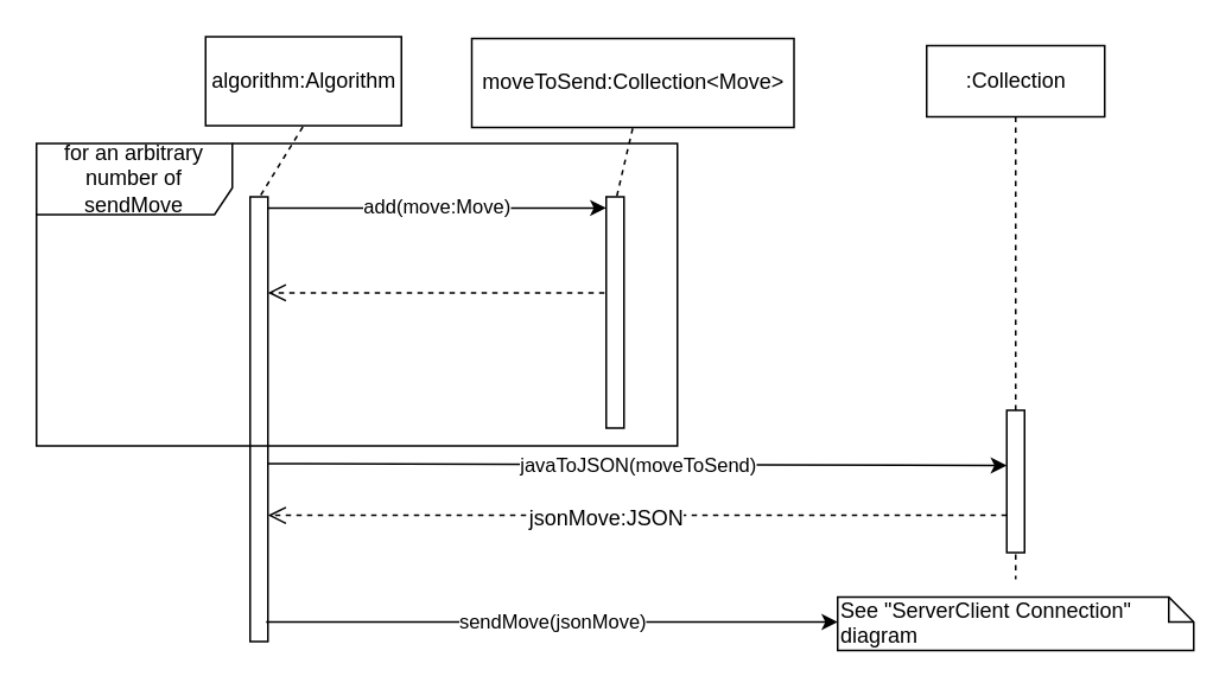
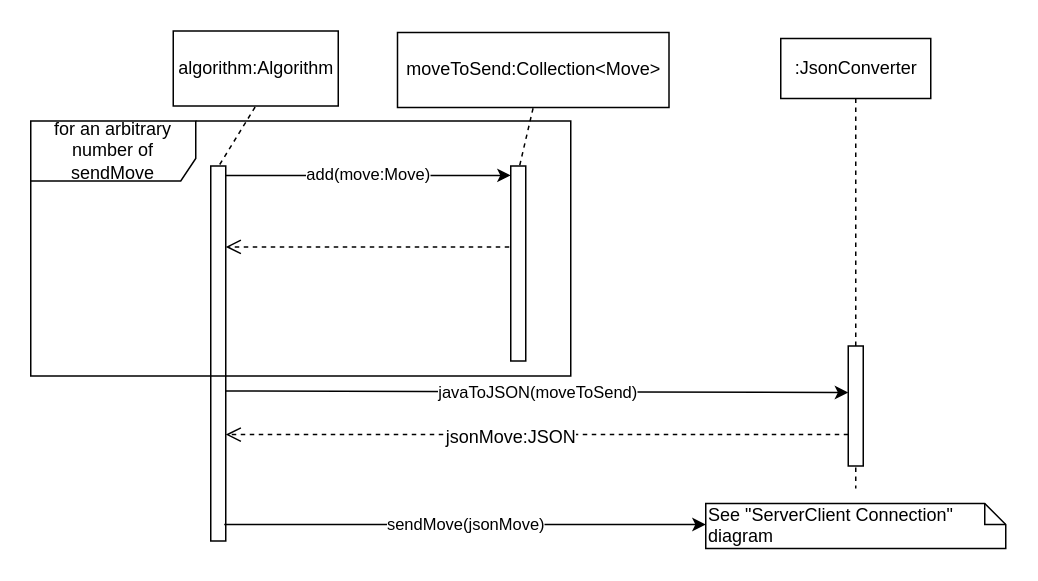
- <mxCell id="13" value=":Collection" style="html=1;points=[];perimeter=orthogonalPerimeter;shape=umlLifeline;participant=label;fontFamily=Helvetica;fontSize=12;fontColor=#000000;align=center;strokeColor=#000000;fillColor=#ffffff;recursiveResize=0;container=1;collapsible=0;" vertex="1" parent="1"><mxGeometry x="520" y="25" width="100" height="300" as="geometry" /></mxCell>
+ <mxCell id="13" value=":JsonConverter" style="html=1;points=[];perimeter=orthogonalPerimeter;shape=umlLifeline;participant=label;fontFamily=Helvetica;fontSize=12;fontColor=#000000;align=center;strokeColor=#000000;fillColor=#ffffff;recursiveResize=0;container=1;collapsible=0;" vertex="1" parent="1"><mxGeometry x="520" y="25" width="100" height="300" as="geometry" /></mxCell>
